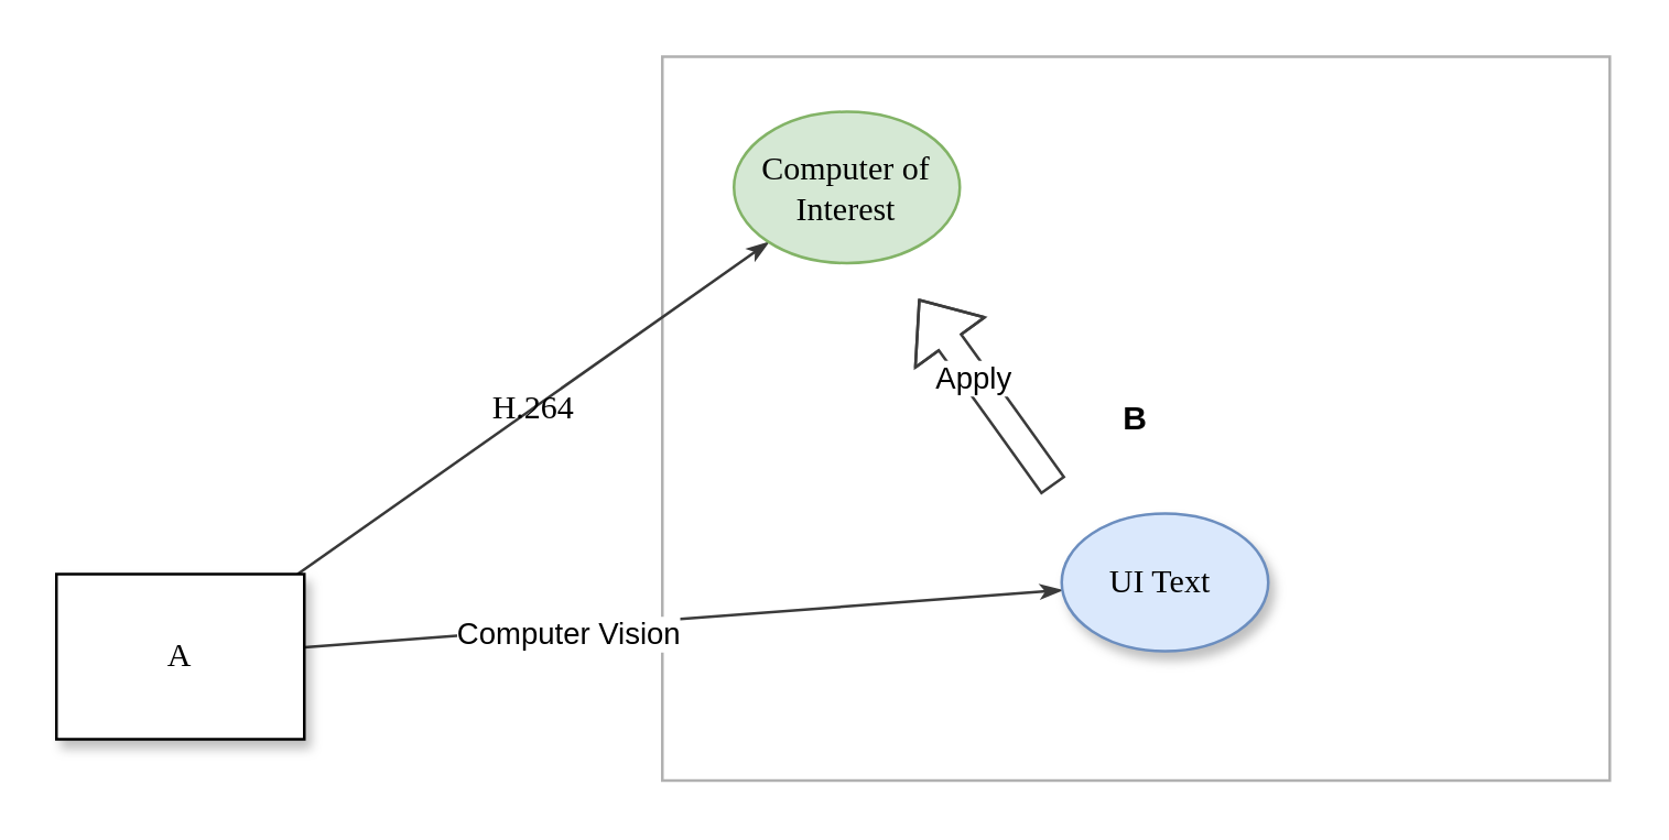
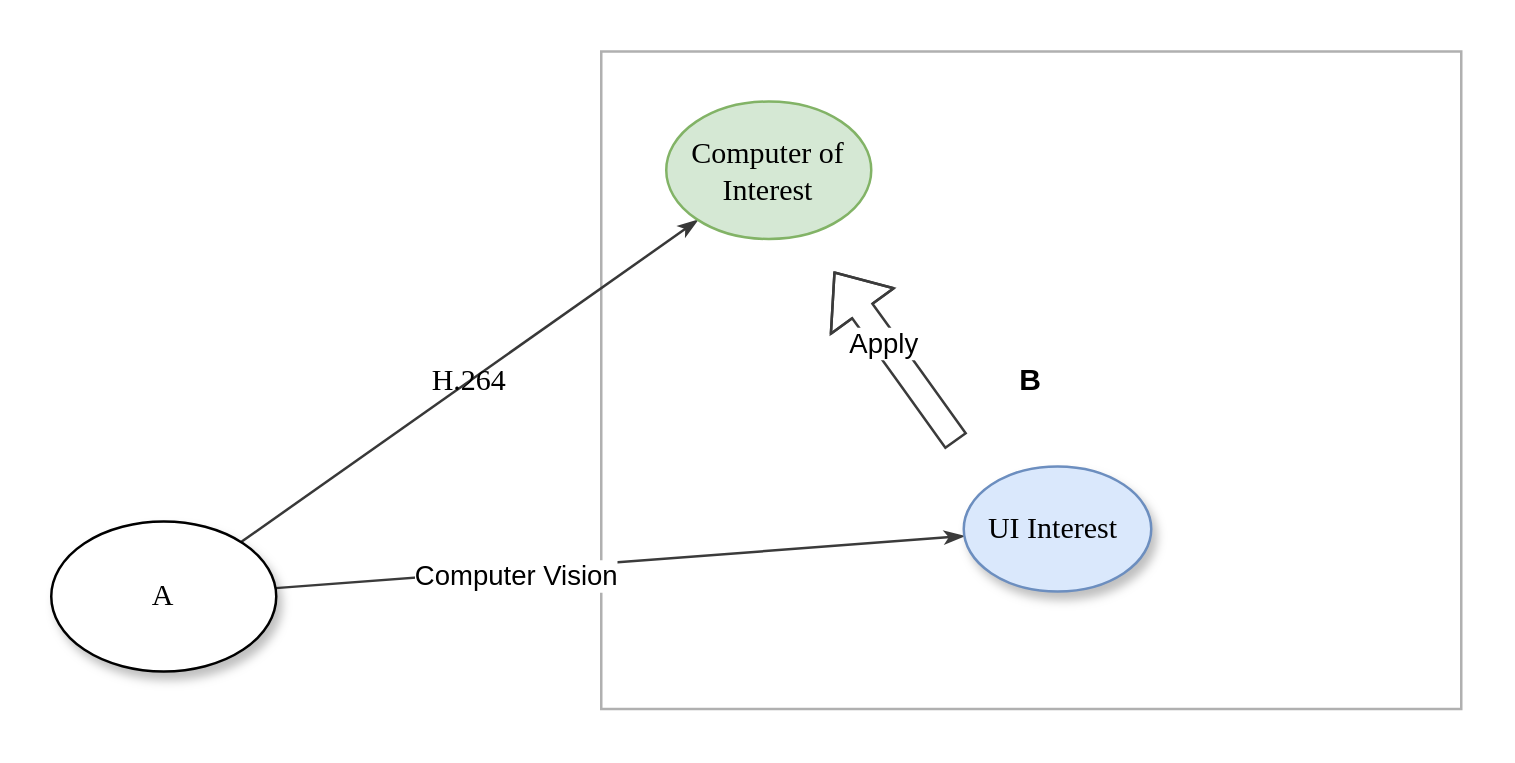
- <mxCell id="7" value="&lt;span&gt;UI Text&amp;nbsp;&lt;/span&gt;" style="ellipse;whiteSpace=wrap;html=1;rounded=0;shadow=1;comic=0;labelBackgroundColor=none;strokeWidth=1;fontFamily=Verdana;fontSize=12;align=center;fillColor=#dae8fc;strokeColor=#6c8ebf;" parent="1" vertex="1"><mxGeometry x="385" y="186" width="75" height="50" as="geometry" /></mxCell>
+ <mxCell id="7" value="&lt;span&gt;UI Interest&amp;nbsp;&lt;/span&gt;" style="ellipse;whiteSpace=wrap;html=1;rounded=0;shadow=1;comic=0;labelBackgroundColor=none;strokeWidth=1;fontFamily=Verdana;fontSize=12;align=center;fillColor=#dae8fc;strokeColor=#6c8ebf;" parent="1" vertex="1"><mxGeometry x="385" y="186" width="75" height="50" as="geometry" /></mxCell>
- <mxCell id="6" value="A" style="whiteSpace=wrap;html=1;shadow=1;comic=0;labelBackgroundColor=none;strokeWidth=1;fontFamily=Verdana;fontSize=12;align=center;rounded=0;" parent="1" vertex="1"><mxGeometry x="20" y="208" width="90" height="60" as="geometry" /></mxCell>
+ <mxCell id="6" value="A" style="ellipse;whiteSpace=wrap;html=1;rounded=0;shadow=1;comic=0;labelBackgroundColor=none;strokeWidth=1;fontFamily=Verdana;fontSize=12;align=center;" parent="1" vertex="1"><mxGeometry x="20" y="208" width="90" height="60" as="geometry" /></mxCell>
